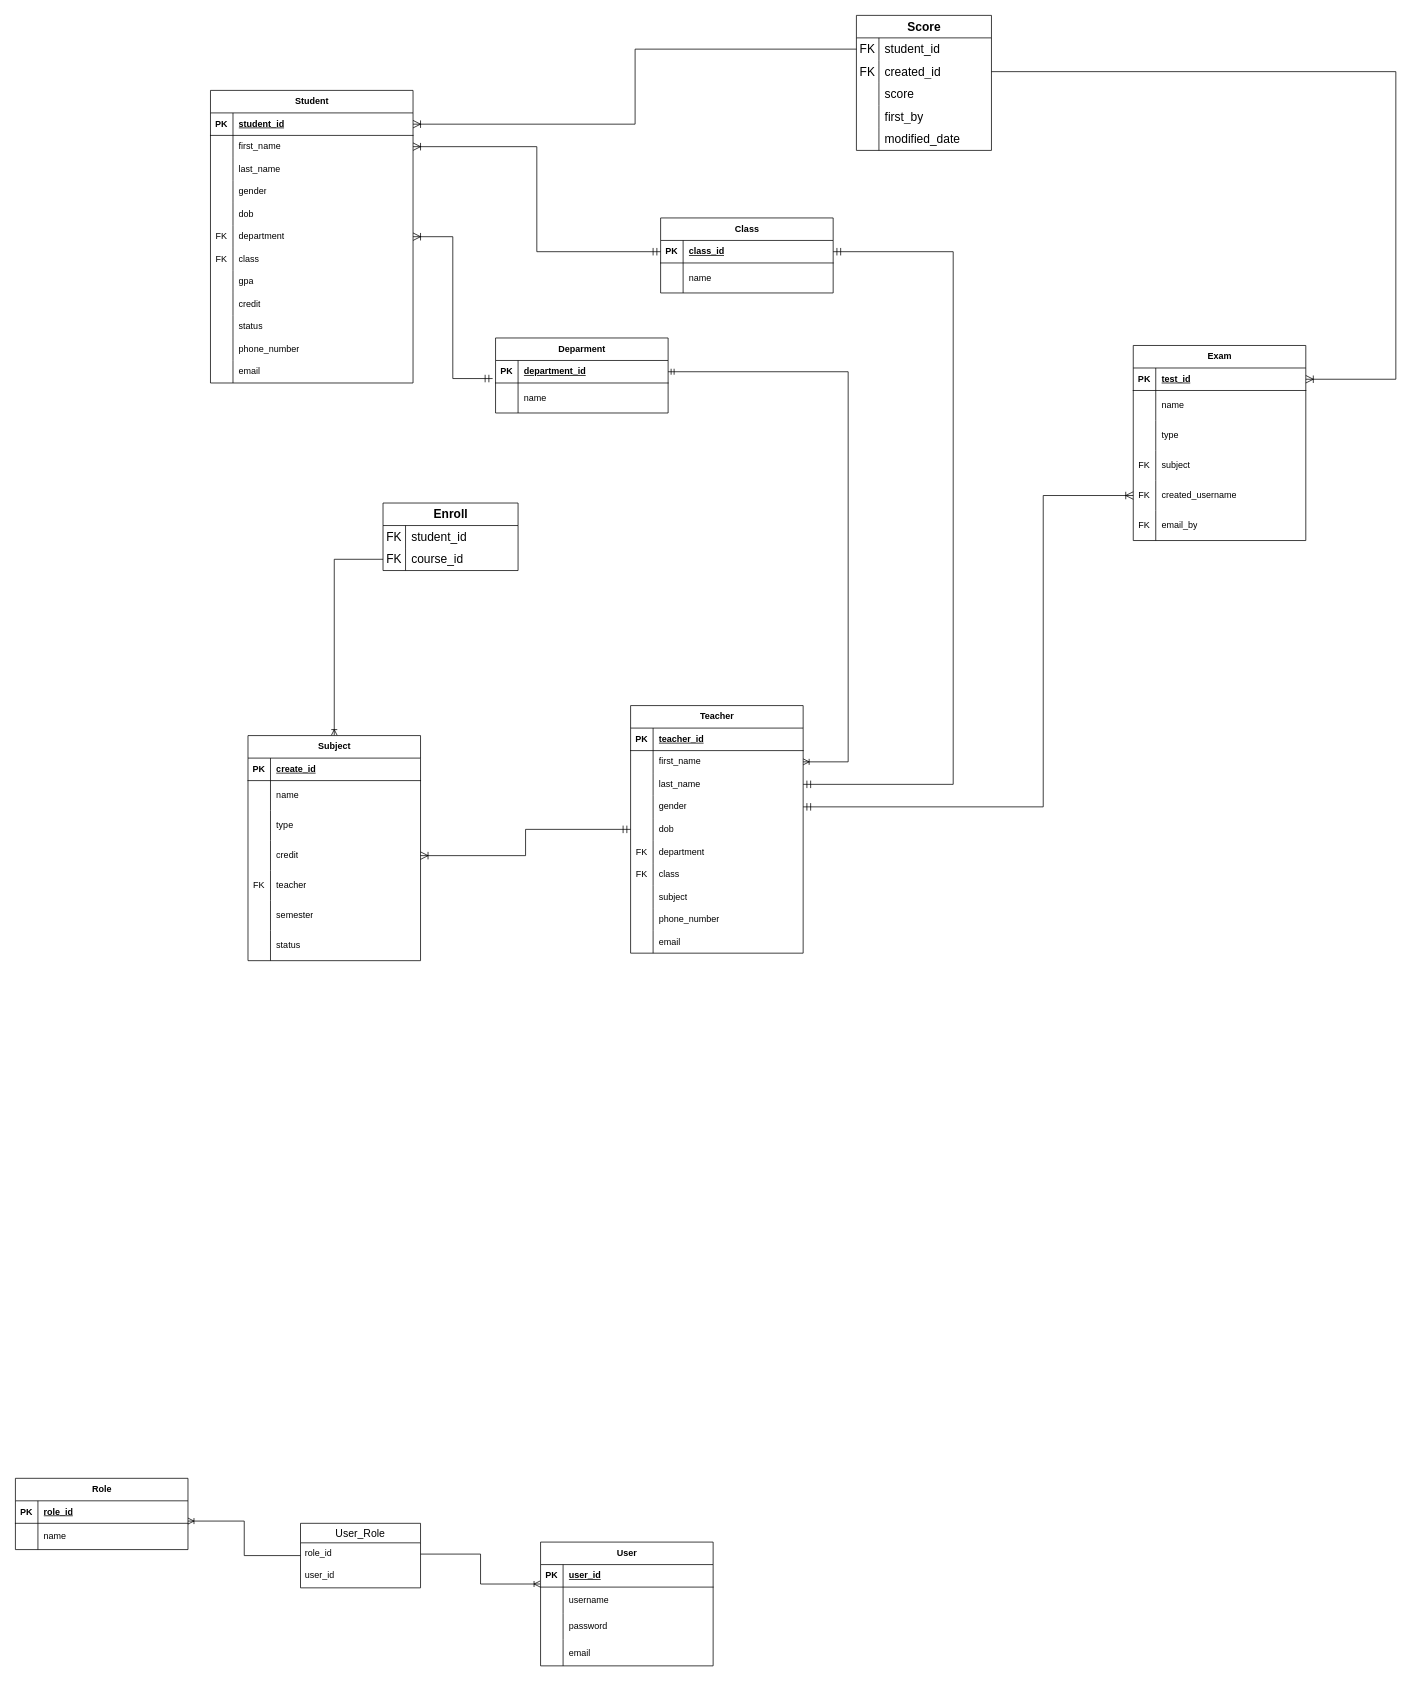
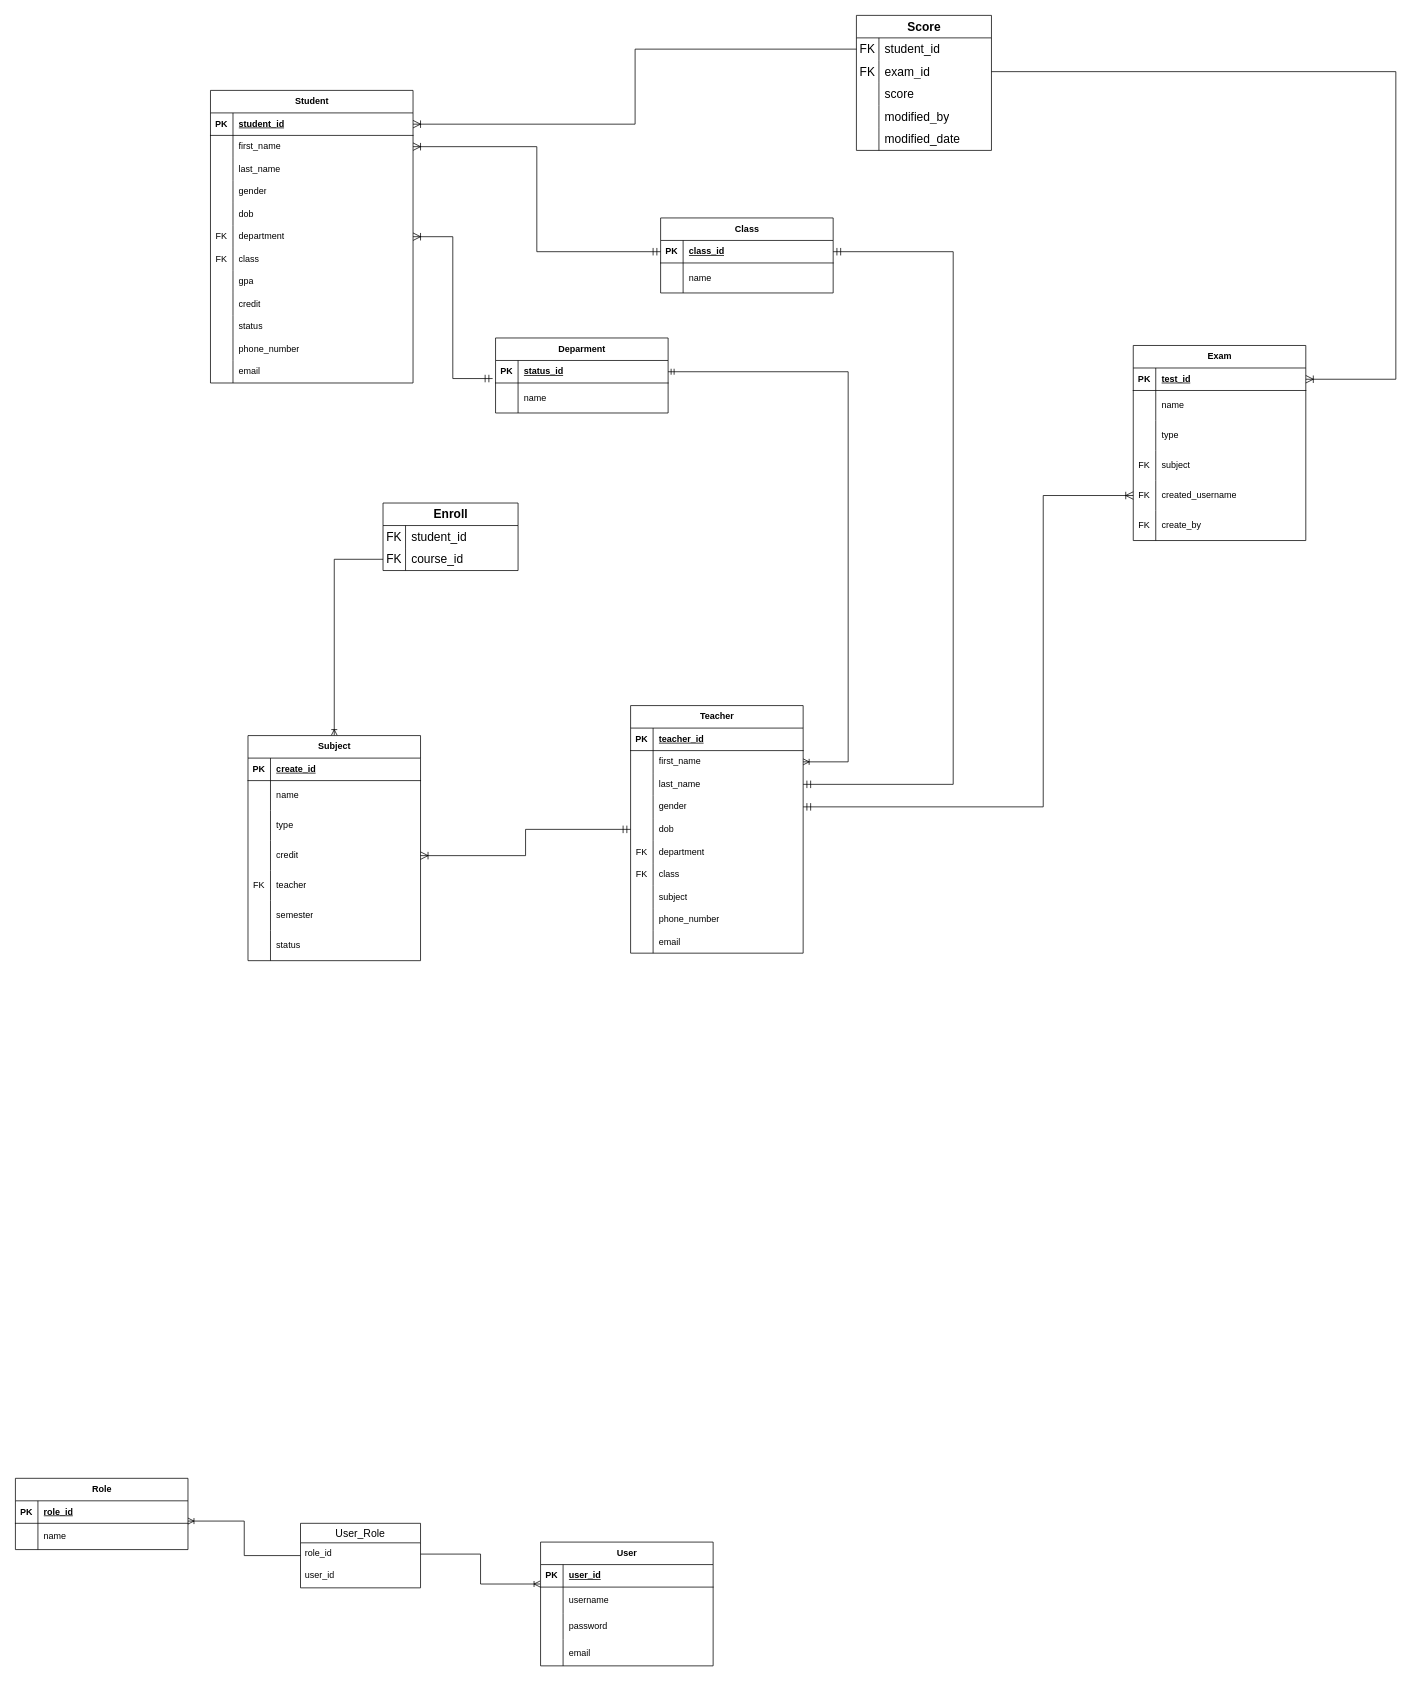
- <mxCell id="170" value="created_id" style="shape=partialRectangle;connectable=0;fillColor=none;top=0;left=0;bottom=0;right=0;align=left;spacingLeft=6;overflow=hidden;whiteSpace=wrap;html=1;fontSize=16;" vertex="1" parent="168"><mxGeometry x="30" width="150" height="30" as="geometry"><mxRectangle width="150" height="30" as="alternateBounds" /></mxGeometry></mxCell>
+ <mxCell id="170" value="exam_id" style="shape=partialRectangle;connectable=0;fillColor=none;top=0;left=0;bottom=0;right=0;align=left;spacingLeft=6;overflow=hidden;whiteSpace=wrap;html=1;fontSize=16;" vertex="1" parent="168"><mxGeometry x="30" width="150" height="30" as="geometry"><mxRectangle width="150" height="30" as="alternateBounds" /></mxGeometry></mxCell>
- <mxCell id="176" value="first_by" style="shape=partialRectangle;connectable=0;fillColor=none;top=0;left=0;bottom=0;right=0;align=left;spacingLeft=6;overflow=hidden;whiteSpace=wrap;html=1;fontSize=16;" vertex="1" parent="174"><mxGeometry x="30" width="150" height="30" as="geometry"><mxRectangle width="150" height="30" as="alternateBounds" /></mxGeometry></mxCell>
+ <mxCell id="176" value="modified_by" style="shape=partialRectangle;connectable=0;fillColor=none;top=0;left=0;bottom=0;right=0;align=left;spacingLeft=6;overflow=hidden;whiteSpace=wrap;html=1;fontSize=16;" vertex="1" parent="174"><mxGeometry x="30" width="150" height="30" as="geometry"><mxRectangle width="150" height="30" as="alternateBounds" /></mxGeometry></mxCell>
- <mxCell id="142" value="department_id" style="shape=partialRectangle;connectable=0;fillColor=none;top=0;left=0;bottom=0;right=0;align=left;spacingLeft=6;fontStyle=5;overflow=hidden;whiteSpace=wrap;html=1;" vertex="1" parent="140"><mxGeometry x="30" width="200" height="30" as="geometry"><mxRectangle width="200" height="30" as="alternateBounds" /></mxGeometry></mxCell>
+ <mxCell id="142" value="status_id" style="shape=partialRectangle;connectable=0;fillColor=none;top=0;left=0;bottom=0;right=0;align=left;spacingLeft=6;fontStyle=5;overflow=hidden;whiteSpace=wrap;html=1;" vertex="1" parent="140"><mxGeometry x="30" width="200" height="30" as="geometry"><mxRectangle width="200" height="30" as="alternateBounds" /></mxGeometry></mxCell>
- <mxCell id="131" value="email_by" style="shape=partialRectangle;connectable=0;fillColor=none;top=0;left=0;bottom=0;right=0;align=left;spacingLeft=6;overflow=hidden;whiteSpace=wrap;html=1;" vertex="1" parent="129"><mxGeometry x="30" width="200" height="40" as="geometry"><mxRectangle width="200" height="40" as="alternateBounds" /></mxGeometry></mxCell>
+ <mxCell id="131" value="create_by" style="shape=partialRectangle;connectable=0;fillColor=none;top=0;left=0;bottom=0;right=0;align=left;spacingLeft=6;overflow=hidden;whiteSpace=wrap;html=1;" vertex="1" parent="129"><mxGeometry x="30" width="200" height="40" as="geometry"><mxRectangle width="200" height="40" as="alternateBounds" /></mxGeometry></mxCell>
